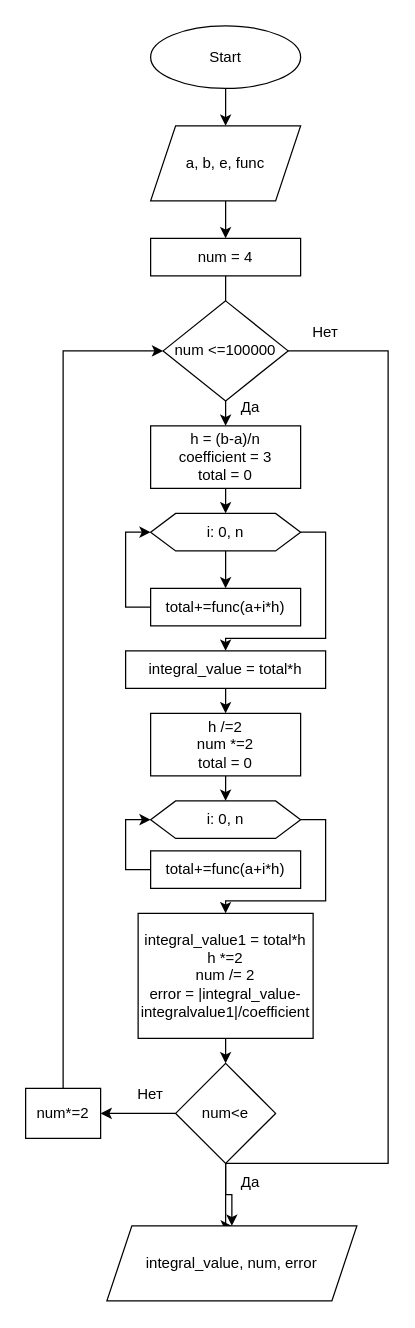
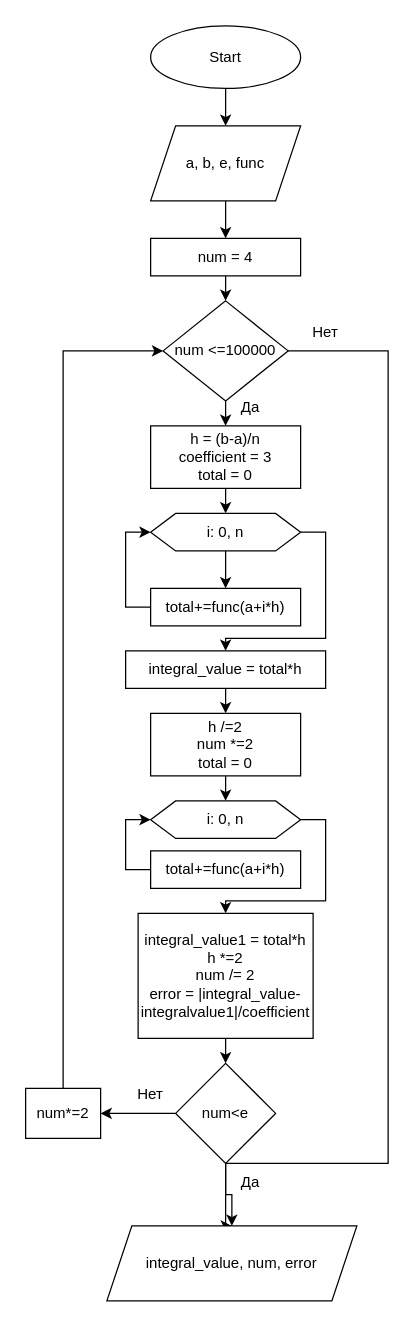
- <mxCell id="6" style="edgeStyle=orthogonalEdgeStyle;rounded=0;orthogonalLoop=1;jettySize=auto;html=1;exitX=0.5;exitY=1;exitDx=0;exitDy=0;entryX=0.5;entryY=0;entryDx=0;entryDy=0;endArrow=none;" edge="1" parent="1" source="7" target="10"><mxGeometry relative="1" as="geometry" /></mxCell>
+ <mxCell id="6" style="edgeStyle=orthogonalEdgeStyle;rounded=0;orthogonalLoop=1;jettySize=auto;html=1;exitX=0.5;exitY=1;exitDx=0;exitDy=0;entryX=0.5;entryY=0;entryDx=0;entryDy=0;" edge="1" parent="1" source="7" target="10"><mxGeometry relative="1" as="geometry" /></mxCell>
